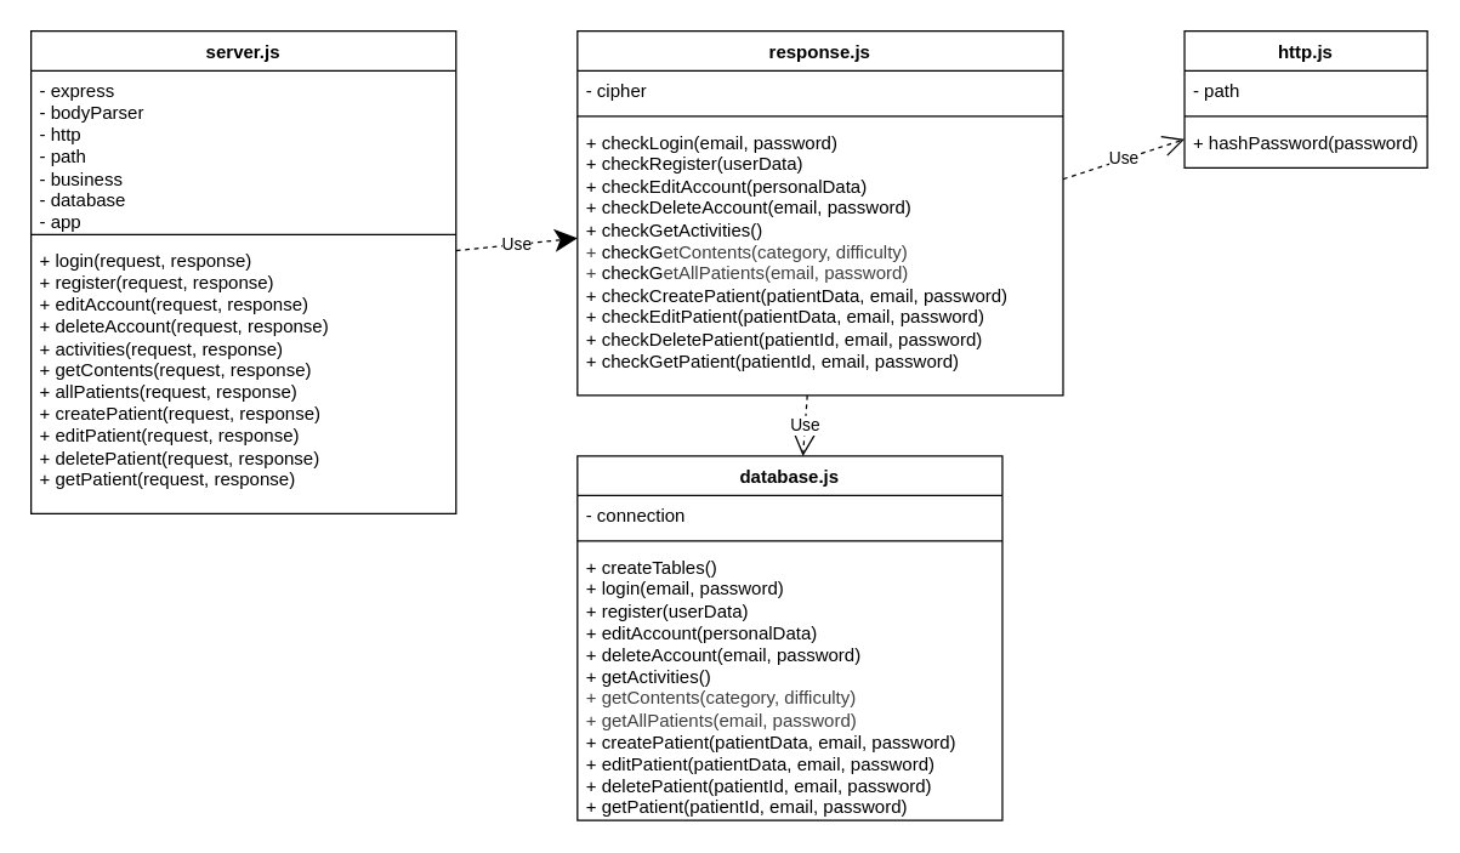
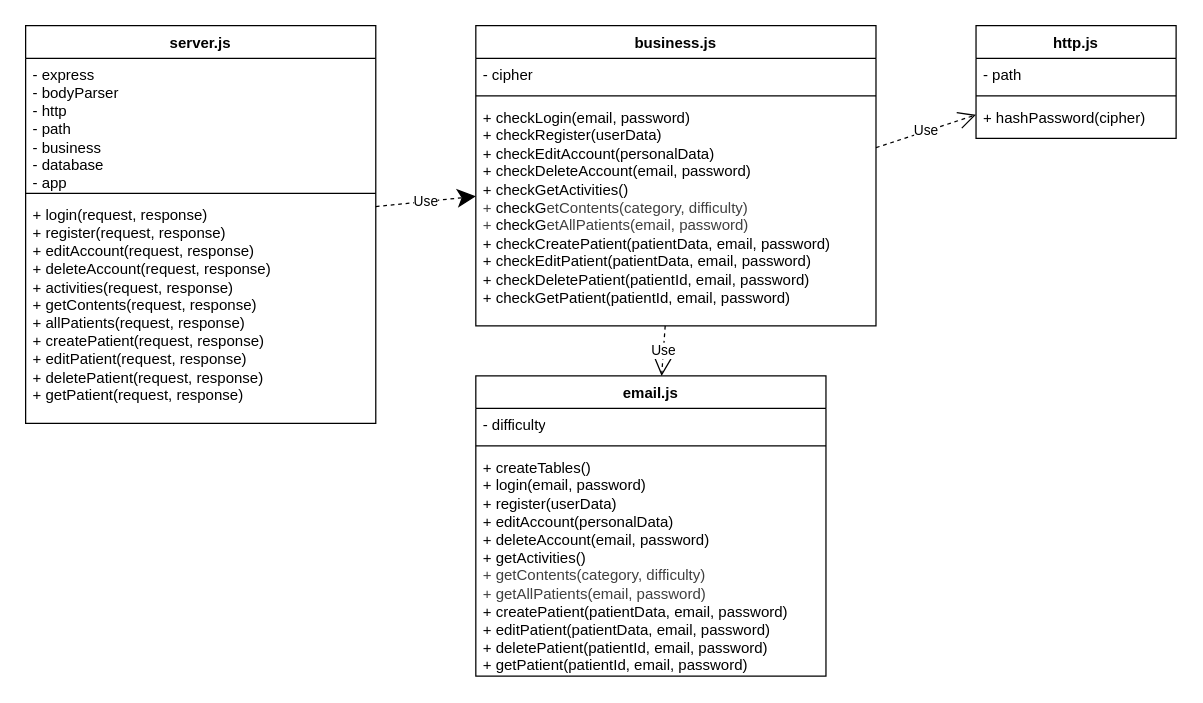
- <mxCell id="11" value="response.js" style="swimlane;fontStyle=1;align=center;verticalAlign=top;childLayout=stackLayout;horizontal=1;startSize=26;horizontalStack=0;resizeParent=1;resizeParentMax=0;resizeLast=0;collapsible=1;marginBottom=0;whiteSpace=wrap;html=1;" parent="1" vertex="1"><mxGeometry x="380" y="20" width="320" height="240" as="geometry" /></mxCell>
+ <mxCell id="11" value="business.js" style="swimlane;fontStyle=1;align=center;verticalAlign=top;childLayout=stackLayout;horizontal=1;startSize=26;horizontalStack=0;resizeParent=1;resizeParentMax=0;resizeLast=0;collapsible=1;marginBottom=0;whiteSpace=wrap;html=1;" parent="1" vertex="1"><mxGeometry x="380" y="20" width="320" height="240" as="geometry" /></mxCell>
- <mxCell id="19" value="+ hashPassword(password)" style="text;strokeColor=none;fillColor=none;align=left;verticalAlign=top;spacingLeft=4;spacingRight=4;overflow=hidden;rotatable=0;points=[[0,0.5],[1,0.5]];portConstraint=eastwest;whiteSpace=wrap;html=1;" parent="16" vertex="1"><mxGeometry y="60" width="160" height="30" as="geometry" /></mxCell>
+ <mxCell id="19" value="+ hashPassword(cipher)" style="text;strokeColor=none;fillColor=none;align=left;verticalAlign=top;spacingLeft=4;spacingRight=4;overflow=hidden;rotatable=0;points=[[0,0.5],[1,0.5]];portConstraint=eastwest;whiteSpace=wrap;html=1;" parent="16" vertex="1"><mxGeometry y="60" width="160" height="30" as="geometry" /></mxCell>
- <mxCell id="2" value="database.js" style="swimlane;fontStyle=1;align=center;verticalAlign=top;childLayout=stackLayout;horizontal=1;startSize=26;horizontalStack=0;resizeParent=1;resizeParentMax=0;resizeLast=0;collapsible=1;marginBottom=0;whiteSpace=wrap;html=1;" parent="1" vertex="1"><mxGeometry x="380" y="300" width="280" height="240" as="geometry" /></mxCell>
+ <mxCell id="2" value="email.js" style="swimlane;fontStyle=1;align=center;verticalAlign=top;childLayout=stackLayout;horizontal=1;startSize=26;horizontalStack=0;resizeParent=1;resizeParentMax=0;resizeLast=0;collapsible=1;marginBottom=0;whiteSpace=wrap;html=1;" parent="1" vertex="1"><mxGeometry x="380" y="300" width="280" height="240" as="geometry" /></mxCell>
- <mxCell id="3" value="- connection" style="text;strokeColor=none;fillColor=none;align=left;verticalAlign=top;spacingLeft=4;spacingRight=4;overflow=hidden;rotatable=0;points=[[0,0.5],[1,0.5]];portConstraint=eastwest;whiteSpace=wrap;html=1;" parent="2" vertex="1"><mxGeometry y="26" width="280" height="26" as="geometry" /></mxCell>
+ <mxCell id="3" value="- difficulty" style="text;strokeColor=none;fillColor=none;align=left;verticalAlign=top;spacingLeft=4;spacingRight=4;overflow=hidden;rotatable=0;points=[[0,0.5],[1,0.5]];portConstraint=eastwest;whiteSpace=wrap;html=1;" parent="2" vertex="1"><mxGeometry y="26" width="280" height="26" as="geometry" /></mxCell>
